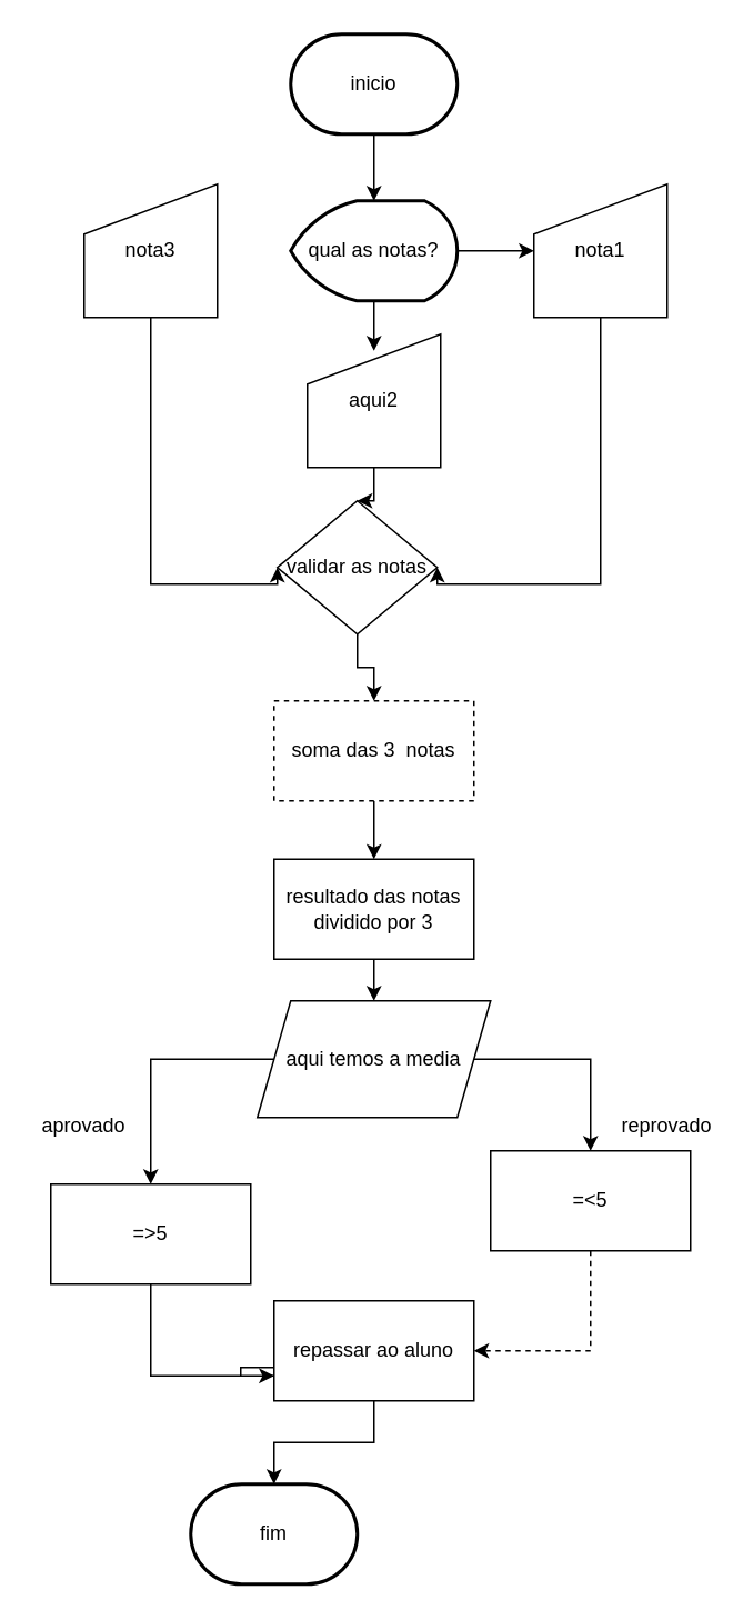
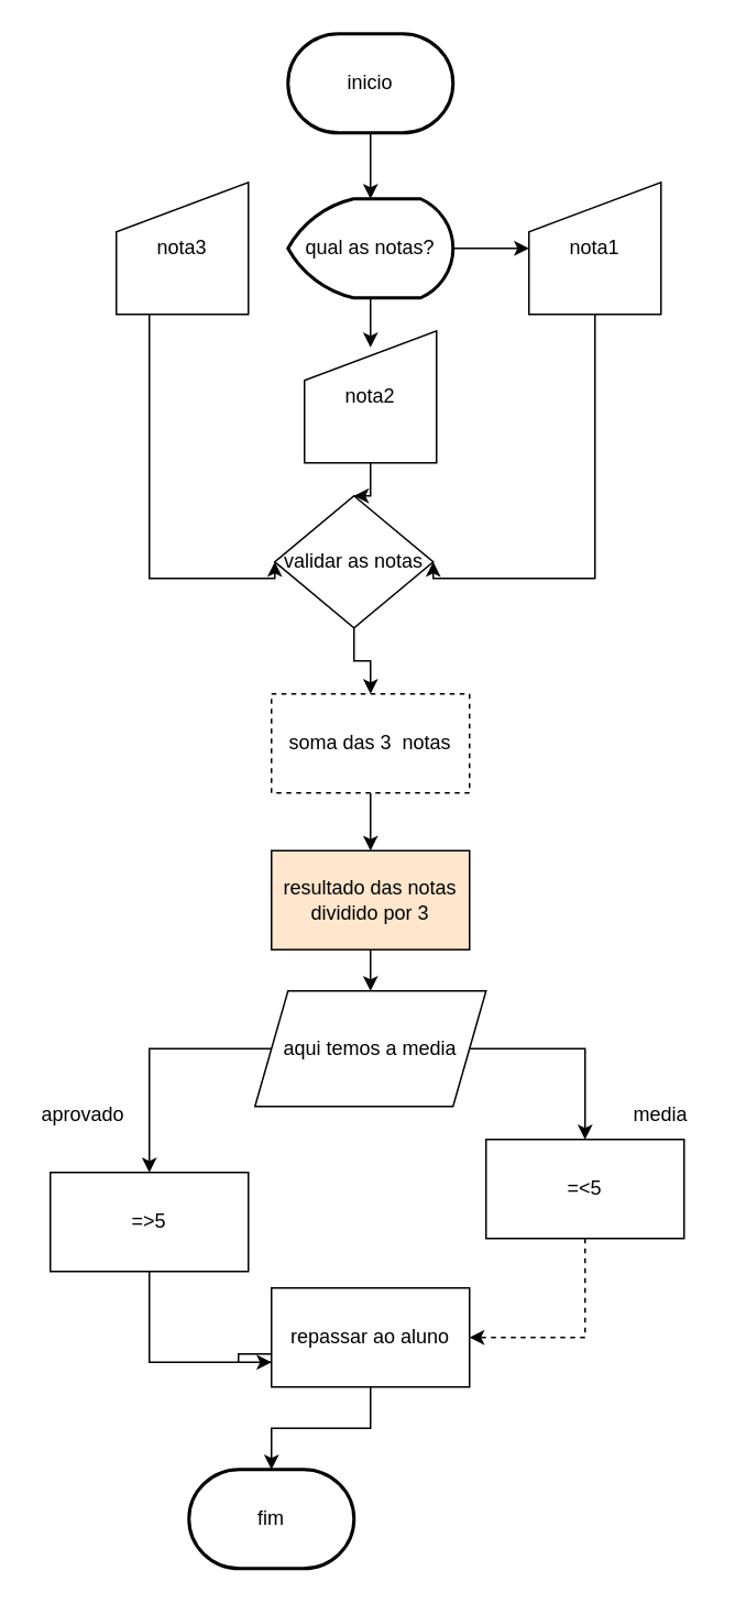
- <mxCell id="8" value="nota3" style="shape=manualInput;whiteSpace=wrap;html=1;" vertex="1" parent="1"><mxGeometry x="50" y="110" width="80" height="80" as="geometry" /></mxCell>
+ <mxCell id="8" value="nota3" style="shape=manualInput;whiteSpace=wrap;html=1;" vertex="1" parent="1"><mxGeometry x="70" y="110" width="80" height="80" as="geometry" /></mxCell>
- <mxCell id="10" value="aqui2" style="shape=manualInput;whiteSpace=wrap;html=1;" vertex="1" parent="1"><mxGeometry x="184" y="200" width="80" height="80" as="geometry" /></mxCell>
+ <mxCell id="10" value="nota2" style="shape=manualInput;whiteSpace=wrap;html=1;" vertex="1" parent="1"><mxGeometry x="184" y="200" width="80" height="80" as="geometry" /></mxCell>
- <mxCell id="18" value="resultado das notas&lt;br&gt;dividido por 3" style="whiteSpace=wrap;html=1;" vertex="1" parent="1"><mxGeometry x="164" y="515" width="120" height="60" as="geometry" /></mxCell>
+ <mxCell id="18" value="resultado das notas&lt;br&gt;dividido por 3" style="whiteSpace=wrap;html=1;fillColor=#ffe6cc;" vertex="1" parent="1"><mxGeometry x="164" y="515" width="120" height="60" as="geometry" /></mxCell>
- <mxCell id="27" value="reprovado" style="text;html=1;strokeColor=none;fillColor=none;align=center;verticalAlign=middle;whiteSpace=wrap;rounded=0;" vertex="1" parent="1"><mxGeometry x="370" y="660" width="60" height="30" as="geometry" /></mxCell>
+ <mxCell id="27" value="media" style="text;html=1;strokeColor=none;fillColor=none;align=center;verticalAlign=middle;whiteSpace=wrap;rounded=0;" vertex="1" parent="1"><mxGeometry x="370" y="660" width="60" height="30" as="geometry" /></mxCell>
